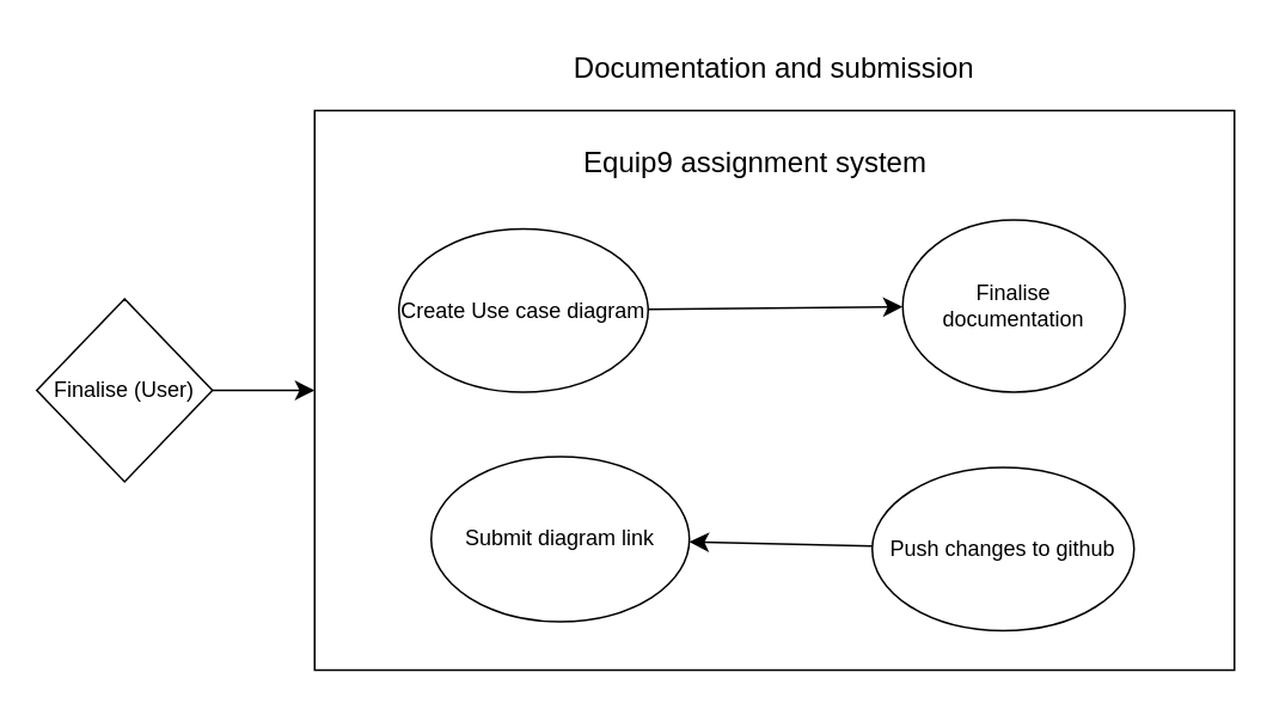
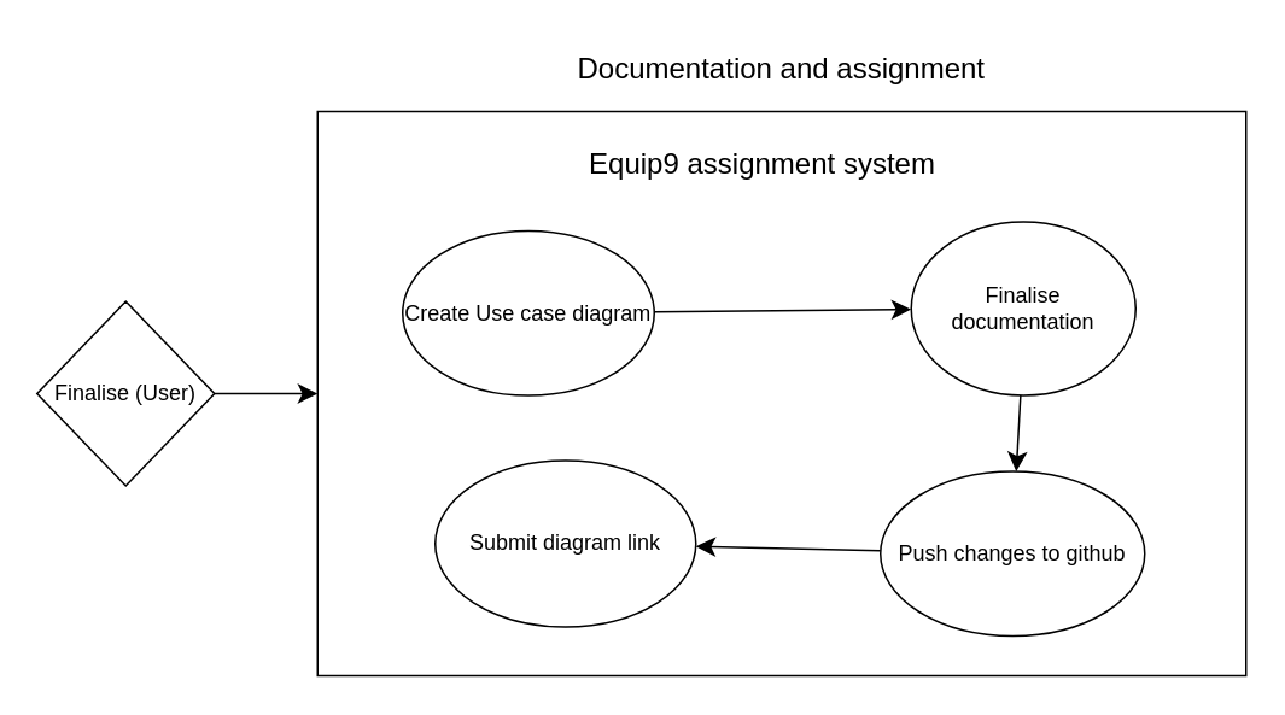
- <mxCell id="13" value="Documentation and submission" style="text;strokeColor=none;fillColor=none;html=1;align=center;verticalAlign=middle;whiteSpace=wrap;rounded=0;fontSize=16;" vertex="1" parent="1"><mxGeometry x="255" y="20" width="353" height="33" as="geometry" /></mxCell>
+ <mxCell id="13" value="Documentation and assignment" style="text;strokeColor=none;fillColor=none;html=1;align=center;verticalAlign=middle;whiteSpace=wrap;rounded=0;fontSize=16;" vertex="1" parent="1"><mxGeometry x="255" y="20" width="353" height="33" as="geometry" /></mxCell>
+ <mxCell id="7" value="" style="edgeStyle=none;curved=1;rounded=0;orthogonalLoop=1;jettySize=auto;html=1;fontSize=12;startSize=8;endSize=8;" edge="1" parent="1" source="8" target="11"><mxGeometry relative="1" as="geometry" /></mxCell>
